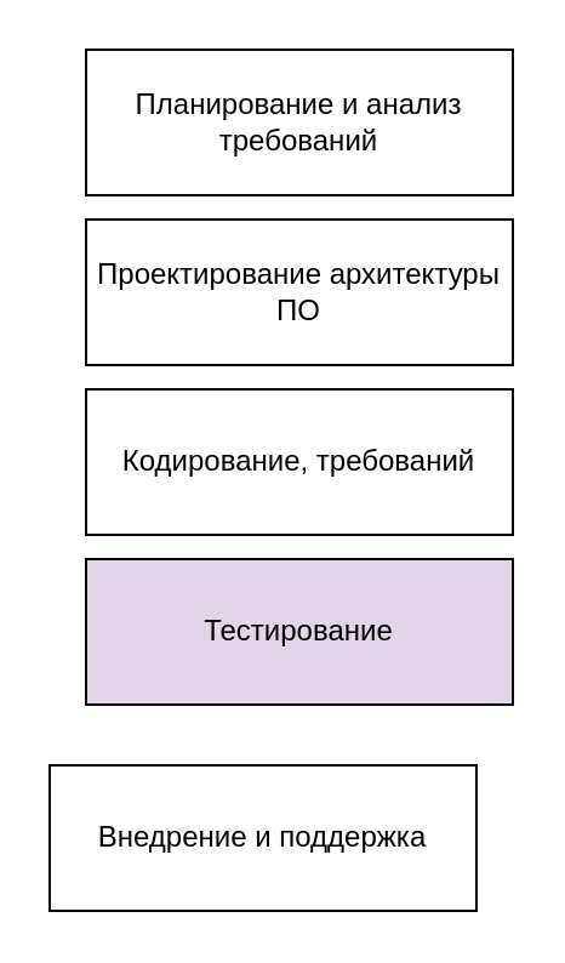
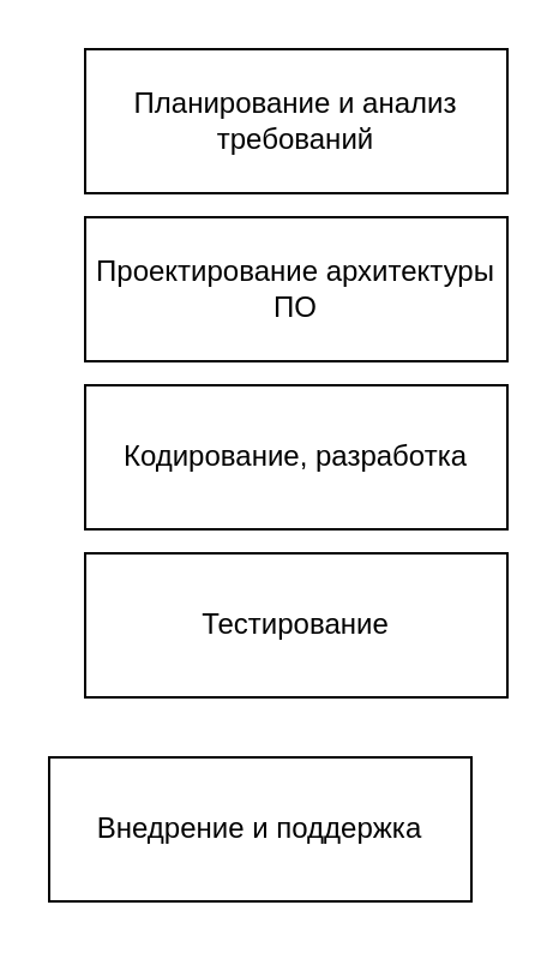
- <mxCell id="4" value="Кодирование, требований" style="rounded=0;whiteSpace=wrap;html=1;" vertex="1" parent="1"><mxGeometry x="35" y="160" width="176" height="60" as="geometry" /></mxCell>
+ <mxCell id="4" value="Кодирование, разработка" style="rounded=0;whiteSpace=wrap;html=1;" vertex="1" parent="1"><mxGeometry x="35" y="160" width="176" height="60" as="geometry" /></mxCell>
- <mxCell id="5" value="Тестирование" style="rounded=0;whiteSpace=wrap;html=1;fillColor=#e1d5e7;" vertex="1" parent="1"><mxGeometry x="35" y="230" width="176" height="60" as="geometry" /></mxCell>
+ <mxCell id="5" value="Тестирование" style="rounded=0;whiteSpace=wrap;html=1;" vertex="1" parent="1"><mxGeometry x="35" y="230" width="176" height="60" as="geometry" /></mxCell>
